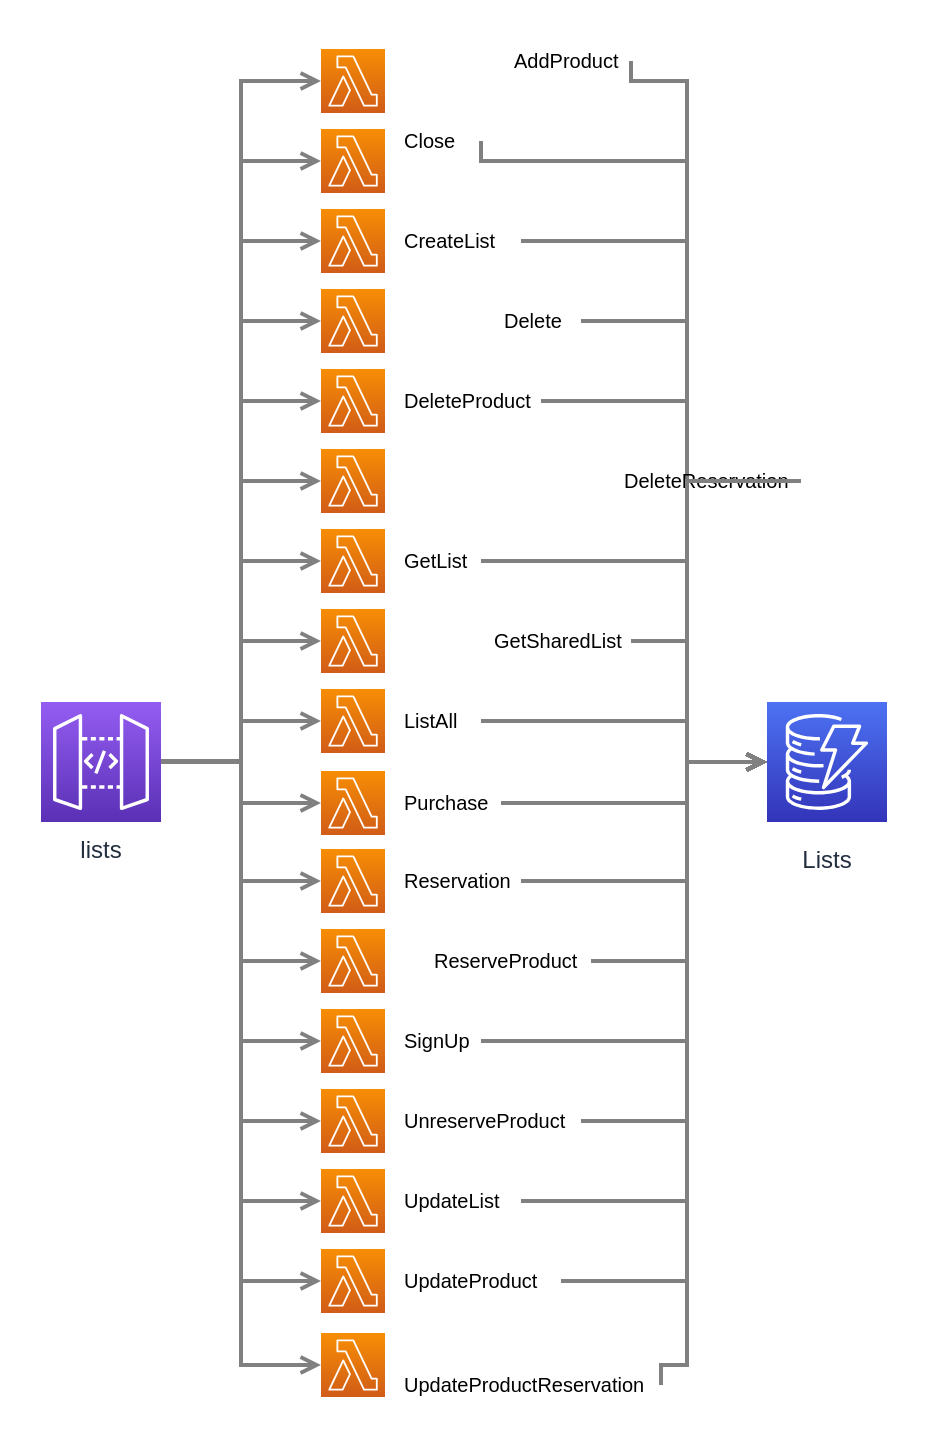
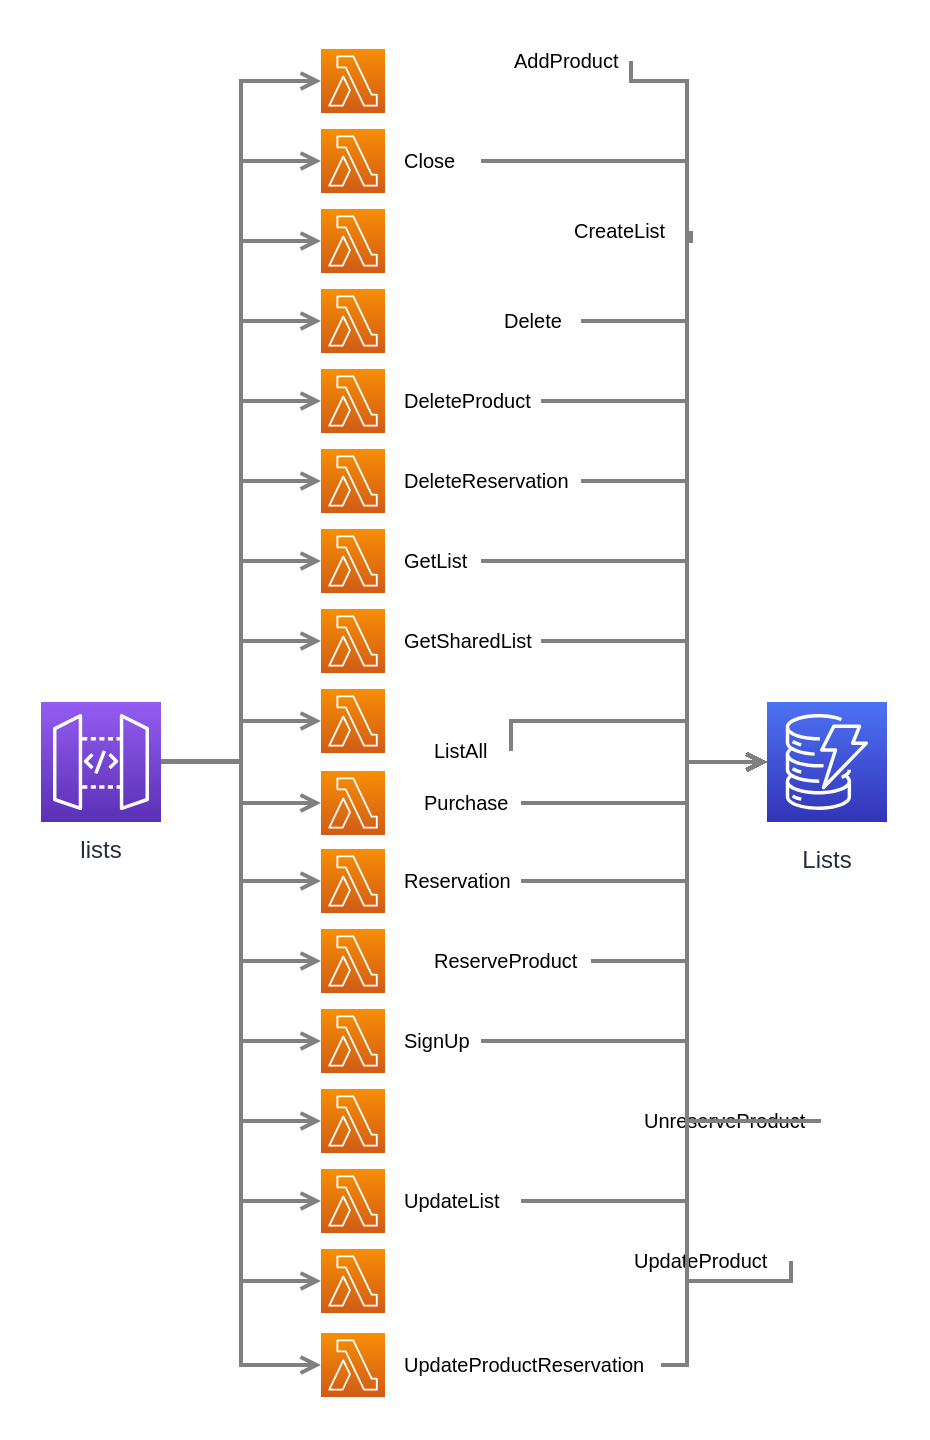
- <mxCell id="8" value="&lt;font style=&quot;font-size: 10px&quot;&gt;Close&lt;/font&gt;" style="text;html=1;strokeColor=none;fillColor=none;align=left;verticalAlign=middle;whiteSpace=wrap;rounded=0;" vertex="1" parent="1"><mxGeometry x="200" y="60.5" width="40" height="19" as="geometry" /></mxCell>
+ <mxCell id="8" value="&lt;font style=&quot;font-size: 10px&quot;&gt;Close&lt;/font&gt;" style="text;html=1;strokeColor=none;fillColor=none;align=left;verticalAlign=middle;whiteSpace=wrap;rounded=0;" vertex="1" parent="1"><mxGeometry x="200" y="70.5" width="40" height="19" as="geometry" /></mxCell>
- <mxCell id="10" value="&lt;font style=&quot;font-size: 10px&quot;&gt;CreateList&lt;/font&gt;" style="text;html=1;strokeColor=none;fillColor=none;align=left;verticalAlign=middle;whiteSpace=wrap;rounded=0;" vertex="1" parent="1"><mxGeometry x="200" y="110.5" width="60" height="19" as="geometry" /></mxCell>
+ <mxCell id="10" value="&lt;font style=&quot;font-size: 10px&quot;&gt;CreateList&lt;/font&gt;" style="text;html=1;strokeColor=none;fillColor=none;align=left;verticalAlign=middle;whiteSpace=wrap;rounded=0;" vertex="1" parent="1"><mxGeometry x="285" y="105.5" width="60" height="19" as="geometry" /></mxCell>
- <mxCell id="24" value="&lt;font style=&quot;font-size: 10px&quot;&gt;DeleteReservation&lt;/font&gt;" style="text;html=1;strokeColor=none;fillColor=none;align=left;verticalAlign=middle;whiteSpace=wrap;rounded=0;" vertex="1" parent="1"><mxGeometry x="310" y="230.5" width="90" height="19" as="geometry" /></mxCell>
+ <mxCell id="24" value="&lt;font style=&quot;font-size: 10px&quot;&gt;DeleteReservation&lt;/font&gt;" style="text;html=1;strokeColor=none;fillColor=none;align=left;verticalAlign=middle;whiteSpace=wrap;rounded=0;" vertex="1" parent="1"><mxGeometry x="200" y="230.5" width="90" height="19" as="geometry" /></mxCell>
- <mxCell id="28" value="&lt;font style=&quot;font-size: 10px&quot;&gt;GetSharedList&lt;/font&gt;" style="text;html=1;strokeColor=none;fillColor=none;align=left;verticalAlign=middle;whiteSpace=wrap;rounded=0;" vertex="1" parent="1"><mxGeometry x="245" y="310.5" width="70" height="19" as="geometry" /></mxCell>
+ <mxCell id="28" value="&lt;font style=&quot;font-size: 10px&quot;&gt;GetSharedList&lt;/font&gt;" style="text;html=1;strokeColor=none;fillColor=none;align=left;verticalAlign=middle;whiteSpace=wrap;rounded=0;" vertex="1" parent="1"><mxGeometry x="200" y="310.5" width="70" height="19" as="geometry" /></mxCell>
- <mxCell id="32" value="&lt;font style=&quot;font-size: 10px&quot;&gt;ListAll&lt;/font&gt;" style="text;html=1;strokeColor=none;fillColor=none;align=left;verticalAlign=middle;whiteSpace=wrap;rounded=0;" vertex="1" parent="1"><mxGeometry x="200" y="350.5" width="40" height="19" as="geometry" /></mxCell>
+ <mxCell id="32" value="&lt;font style=&quot;font-size: 10px&quot;&gt;ListAll&lt;/font&gt;" style="text;html=1;strokeColor=none;fillColor=none;align=left;verticalAlign=middle;whiteSpace=wrap;rounded=0;" vertex="1" parent="1"><mxGeometry x="215" y="365.5" width="40" height="19" as="geometry" /></mxCell>
- <mxCell id="31" value="&lt;font style=&quot;font-size: 10px&quot;&gt;Purchase&lt;/font&gt;" style="text;html=1;strokeColor=none;fillColor=none;align=left;verticalAlign=middle;whiteSpace=wrap;rounded=0;" vertex="1" parent="1"><mxGeometry x="200" y="391.5" width="50" height="19" as="geometry" /></mxCell>
+ <mxCell id="31" value="&lt;font style=&quot;font-size: 10px&quot;&gt;Purchase&lt;/font&gt;" style="text;html=1;strokeColor=none;fillColor=none;align=left;verticalAlign=middle;whiteSpace=wrap;rounded=0;" vertex="1" parent="1"><mxGeometry x="210" y="391.5" width="50" height="19" as="geometry" /></mxCell>
- <mxCell id="40" value="&lt;font style=&quot;font-size: 10px&quot;&gt;UnreserveProduct&lt;/font&gt;" style="text;html=1;strokeColor=none;fillColor=none;align=left;verticalAlign=middle;whiteSpace=wrap;rounded=0;" vertex="1" parent="1"><mxGeometry x="200" y="550.5" width="90" height="19" as="geometry" /></mxCell>
+ <mxCell id="40" value="&lt;font style=&quot;font-size: 10px&quot;&gt;UnreserveProduct&lt;/font&gt;" style="text;html=1;strokeColor=none;fillColor=none;align=left;verticalAlign=middle;whiteSpace=wrap;rounded=0;" vertex="1" parent="1"><mxGeometry x="320" y="550.5" width="90" height="19" as="geometry" /></mxCell>
- <mxCell id="46" value="&lt;font style=&quot;font-size: 10px&quot;&gt;UpdateProduct&lt;/font&gt;" style="text;html=1;strokeColor=none;fillColor=none;align=left;verticalAlign=middle;whiteSpace=wrap;rounded=0;" vertex="1" parent="1"><mxGeometry x="200" y="630.5" width="80" height="19" as="geometry" /></mxCell>
+ <mxCell id="46" value="&lt;font style=&quot;font-size: 10px&quot;&gt;UpdateProduct&lt;/font&gt;" style="text;html=1;strokeColor=none;fillColor=none;align=left;verticalAlign=middle;whiteSpace=wrap;rounded=0;" vertex="1" parent="1"><mxGeometry x="315" y="620.5" width="80" height="19" as="geometry" /></mxCell>
- <mxCell id="45" value="&lt;font style=&quot;font-size: 10px&quot;&gt;UpdateProductReservation&lt;/font&gt;" style="text;html=1;strokeColor=none;fillColor=none;align=left;verticalAlign=middle;whiteSpace=wrap;rounded=0;" vertex="1" parent="1"><mxGeometry x="200" y="682.5" width="130" height="19" as="geometry" /></mxCell>
+ <mxCell id="45" value="&lt;font style=&quot;font-size: 10px&quot;&gt;UpdateProductReservation&lt;/font&gt;" style="text;html=1;strokeColor=none;fillColor=none;align=left;verticalAlign=middle;whiteSpace=wrap;rounded=0;" vertex="1" parent="1"><mxGeometry x="200" y="672.5" width="130" height="19" as="geometry" /></mxCell>
